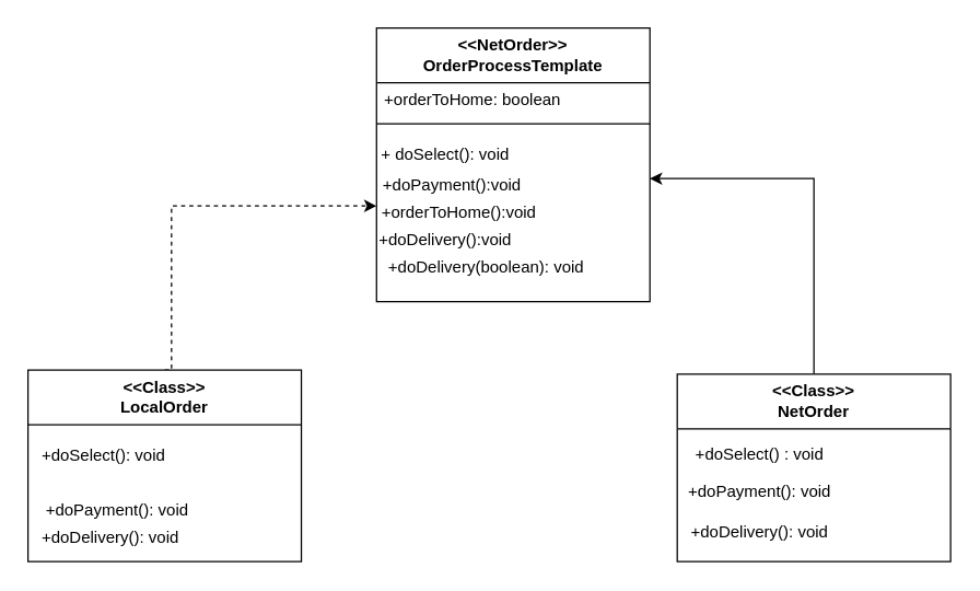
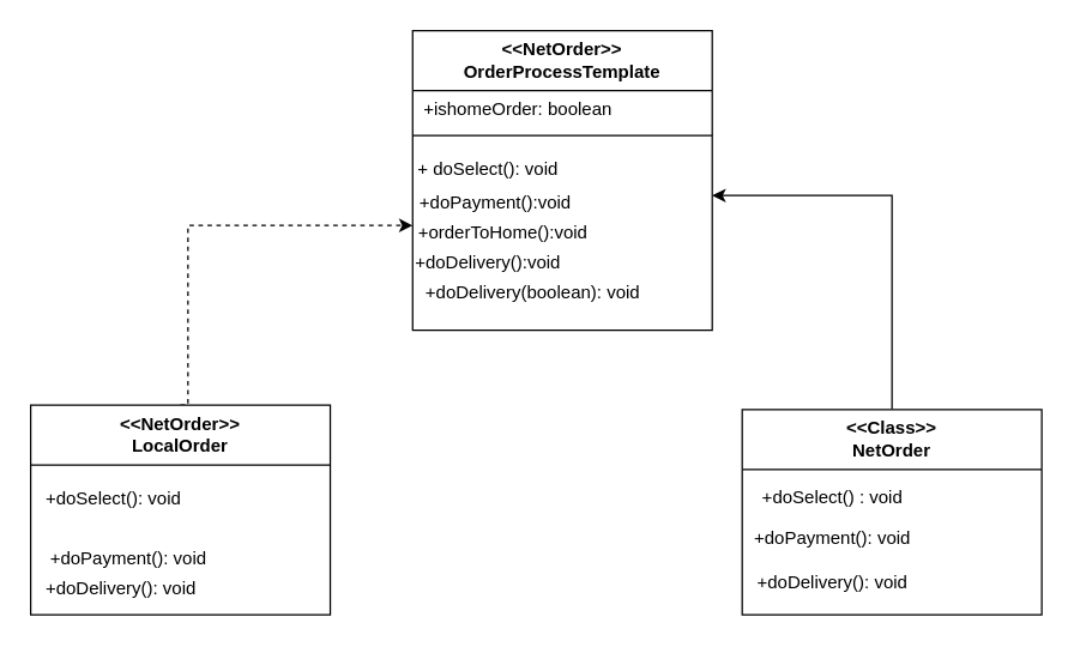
- <mxCell id="3" value="+orderToHome: boolean" style="text;html=1;align=center;verticalAlign=middle;resizable=0;points=[];autosize=1;strokeColor=none;fillColor=none;" vertex="1" parent="2"><mxGeometry x="-5" y="38" width="150" height="30" as="geometry" /></mxCell>
+ <mxCell id="3" value="+ishomeOrder: boolean" style="text;html=1;align=center;verticalAlign=middle;resizable=0;points=[];autosize=1;strokeColor=none;fillColor=none;" vertex="1" parent="2"><mxGeometry x="-5" y="38" width="150" height="30" as="geometry" /></mxCell>
- <mxCell id="15" value="&amp;lt;&amp;lt;Class&amp;gt;&amp;gt;&lt;br&gt;LocalOrder" style="swimlane;whiteSpace=wrap;html=1;startSize=40;" vertex="1" parent="1"><mxGeometry x="20" y="270" width="200" height="140" as="geometry" /></mxCell>
+ <mxCell id="15" value="&amp;lt;&amp;lt;NetOrder&amp;gt;&amp;gt;&lt;br&gt;LocalOrder" style="swimlane;whiteSpace=wrap;html=1;startSize=40;" vertex="1" parent="1"><mxGeometry x="20" y="270" width="200" height="140" as="geometry" /></mxCell>
